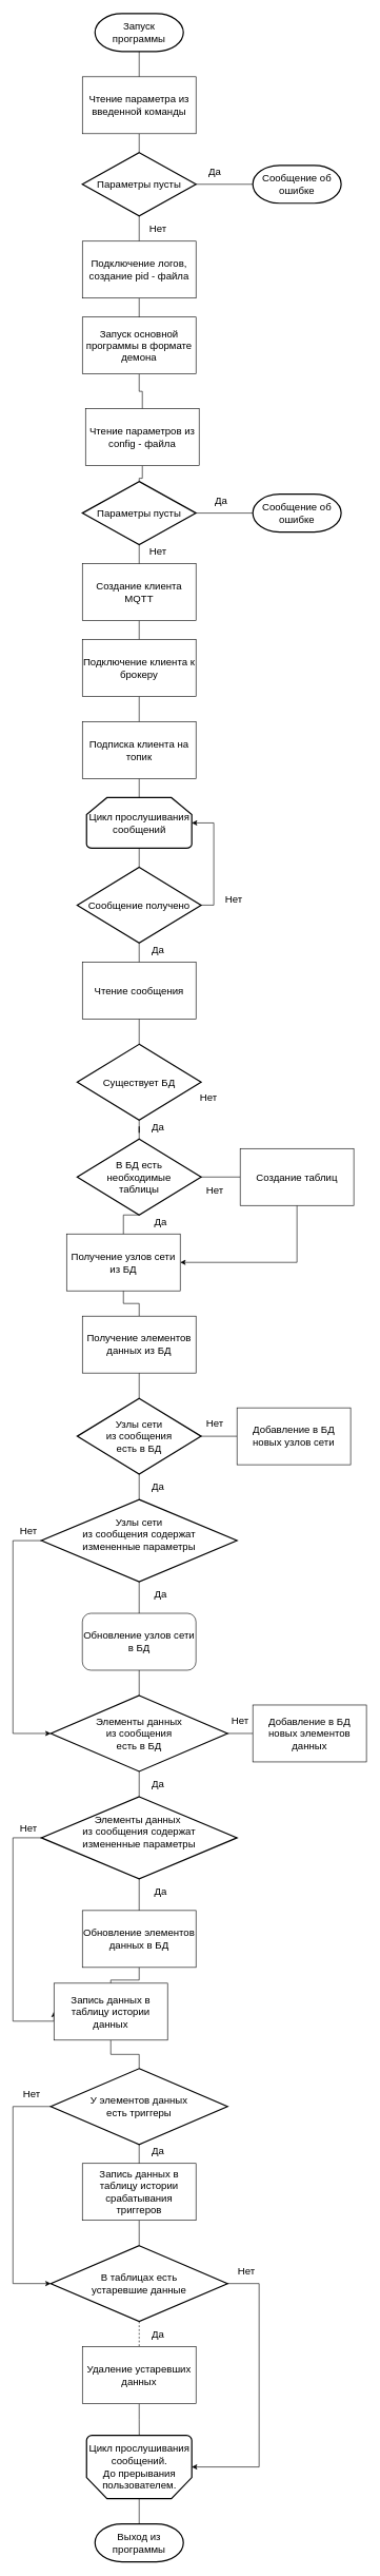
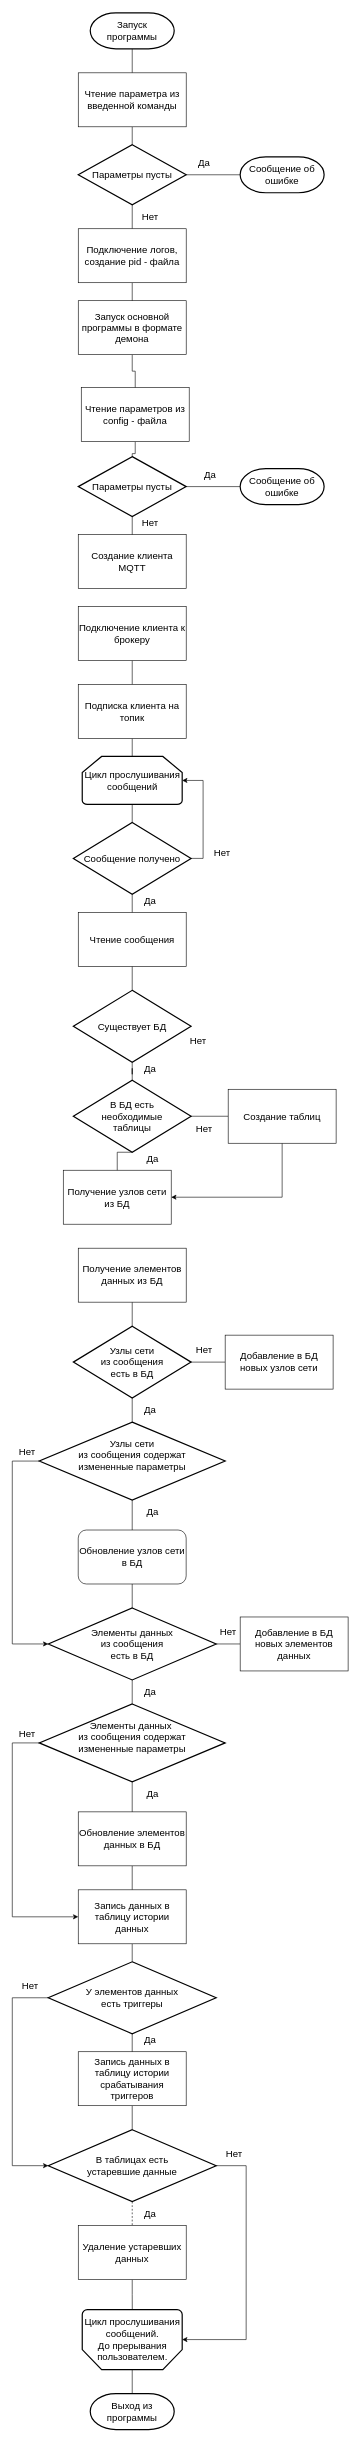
- <mxCell id="23" style="edgeStyle=orthogonalEdgeStyle;rounded=0;orthogonalLoop=1;jettySize=auto;html=1;exitX=0.5;exitY=1;exitDx=0;exitDy=0;entryX=0.5;entryY=0;entryDx=0;entryDy=0;endArrow=none;endFill=0;" edge="1" parent="1" source="24" target="26"><mxGeometry relative="1" as="geometry" /></mxCell>
- <mxCell id="42" style="edgeStyle=orthogonalEdgeStyle;rounded=0;orthogonalLoop=1;jettySize=auto;html=1;exitX=0.5;exitY=1;exitDx=0;exitDy=0;entryX=0.5;entryY=0;entryDx=0;entryDy=0;endArrow=none;endFill=0;" edge="1" parent="1" source="43" target="50"><mxGeometry relative="1" as="geometry" /></mxCell>
- <mxCell id="82" value="&lt;span style=&quot;font-size: 16px&quot;&gt;Запись данных в таблицу истории данных&lt;/span&gt;" style="rounded=0;whiteSpace=wrap;html=1;" vertex="1" parent="1"><mxGeometry x="84.97" y="3135" width="180" height="90" as="geometry" /></mxCell>
+ <mxCell id="82" value="&lt;span style=&quot;font-size: 16px&quot;&gt;Запись данных в таблицу истории данных&lt;/span&gt;" style="rounded=0;whiteSpace=wrap;html=1;" vertex="1" parent="1"><mxGeometry x="129.97" y="3150" width="180" height="90" as="geometry" /></mxCell>
